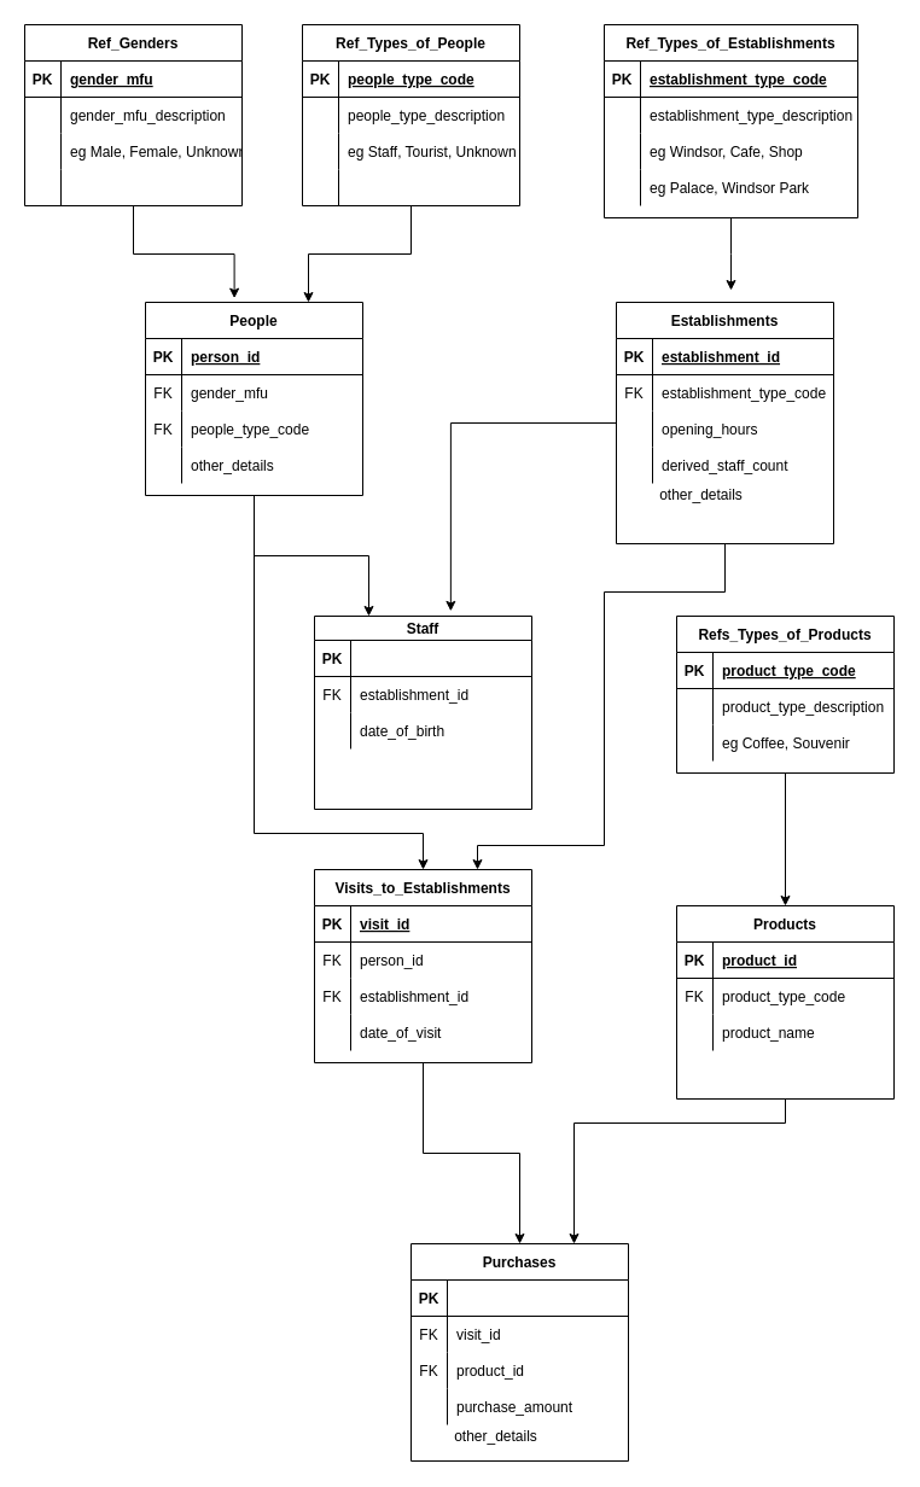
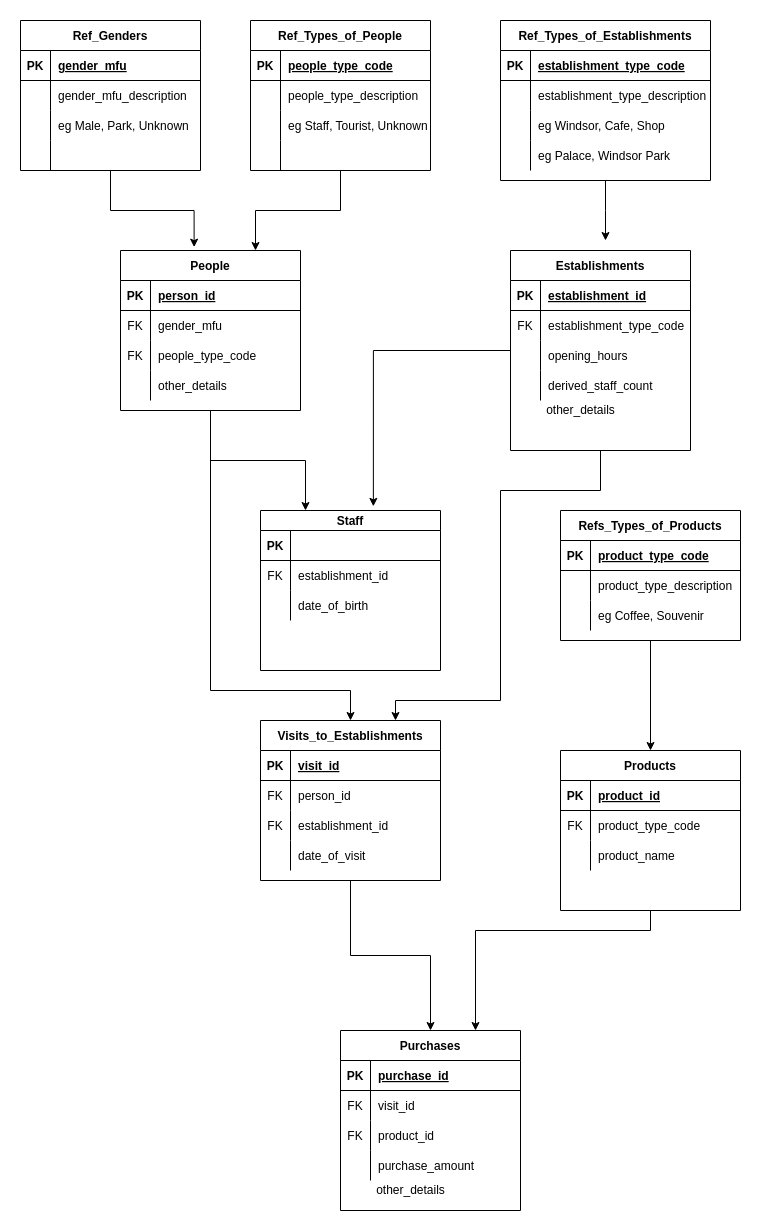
- <mxCell id="57" value="eg Male, Female, Unknown" style="shape=partialRectangle;connectable=0;fillColor=none;top=0;left=0;bottom=0;right=0;align=left;spacingLeft=6;overflow=hidden;" vertex="1" parent="55"><mxGeometry x="30" width="150" height="30" as="geometry" /></mxCell>
+ <mxCell id="57" value="eg Male, Park, Unknown" style="shape=partialRectangle;connectable=0;fillColor=none;top=0;left=0;bottom=0;right=0;align=left;spacingLeft=6;overflow=hidden;" vertex="1" parent="55"><mxGeometry x="30" width="150" height="30" as="geometry" /></mxCell>
+ <mxCell id="127" value="purchase_id" style="shape=partialRectangle;connectable=0;fillColor=none;top=0;left=0;bottom=0;right=0;align=left;spacingLeft=6;fontStyle=5;overflow=hidden;" vertex="1" parent="125"><mxGeometry x="30" width="150" height="30" as="geometry" /></mxCell>
